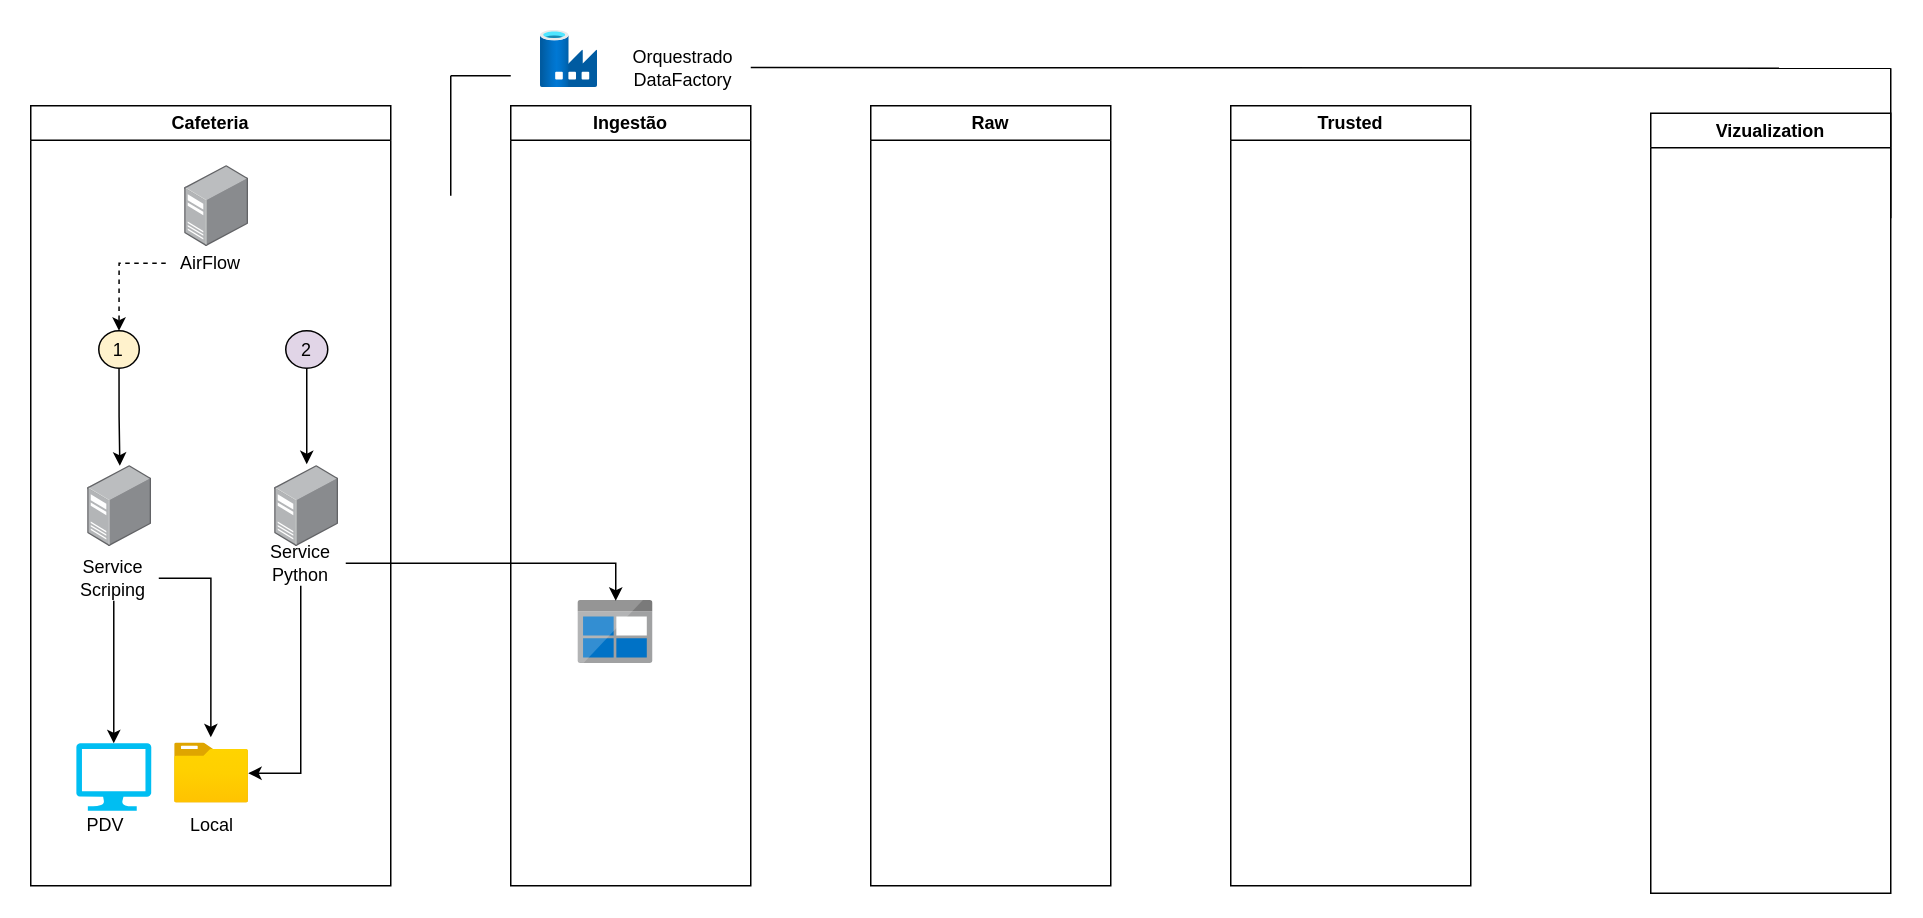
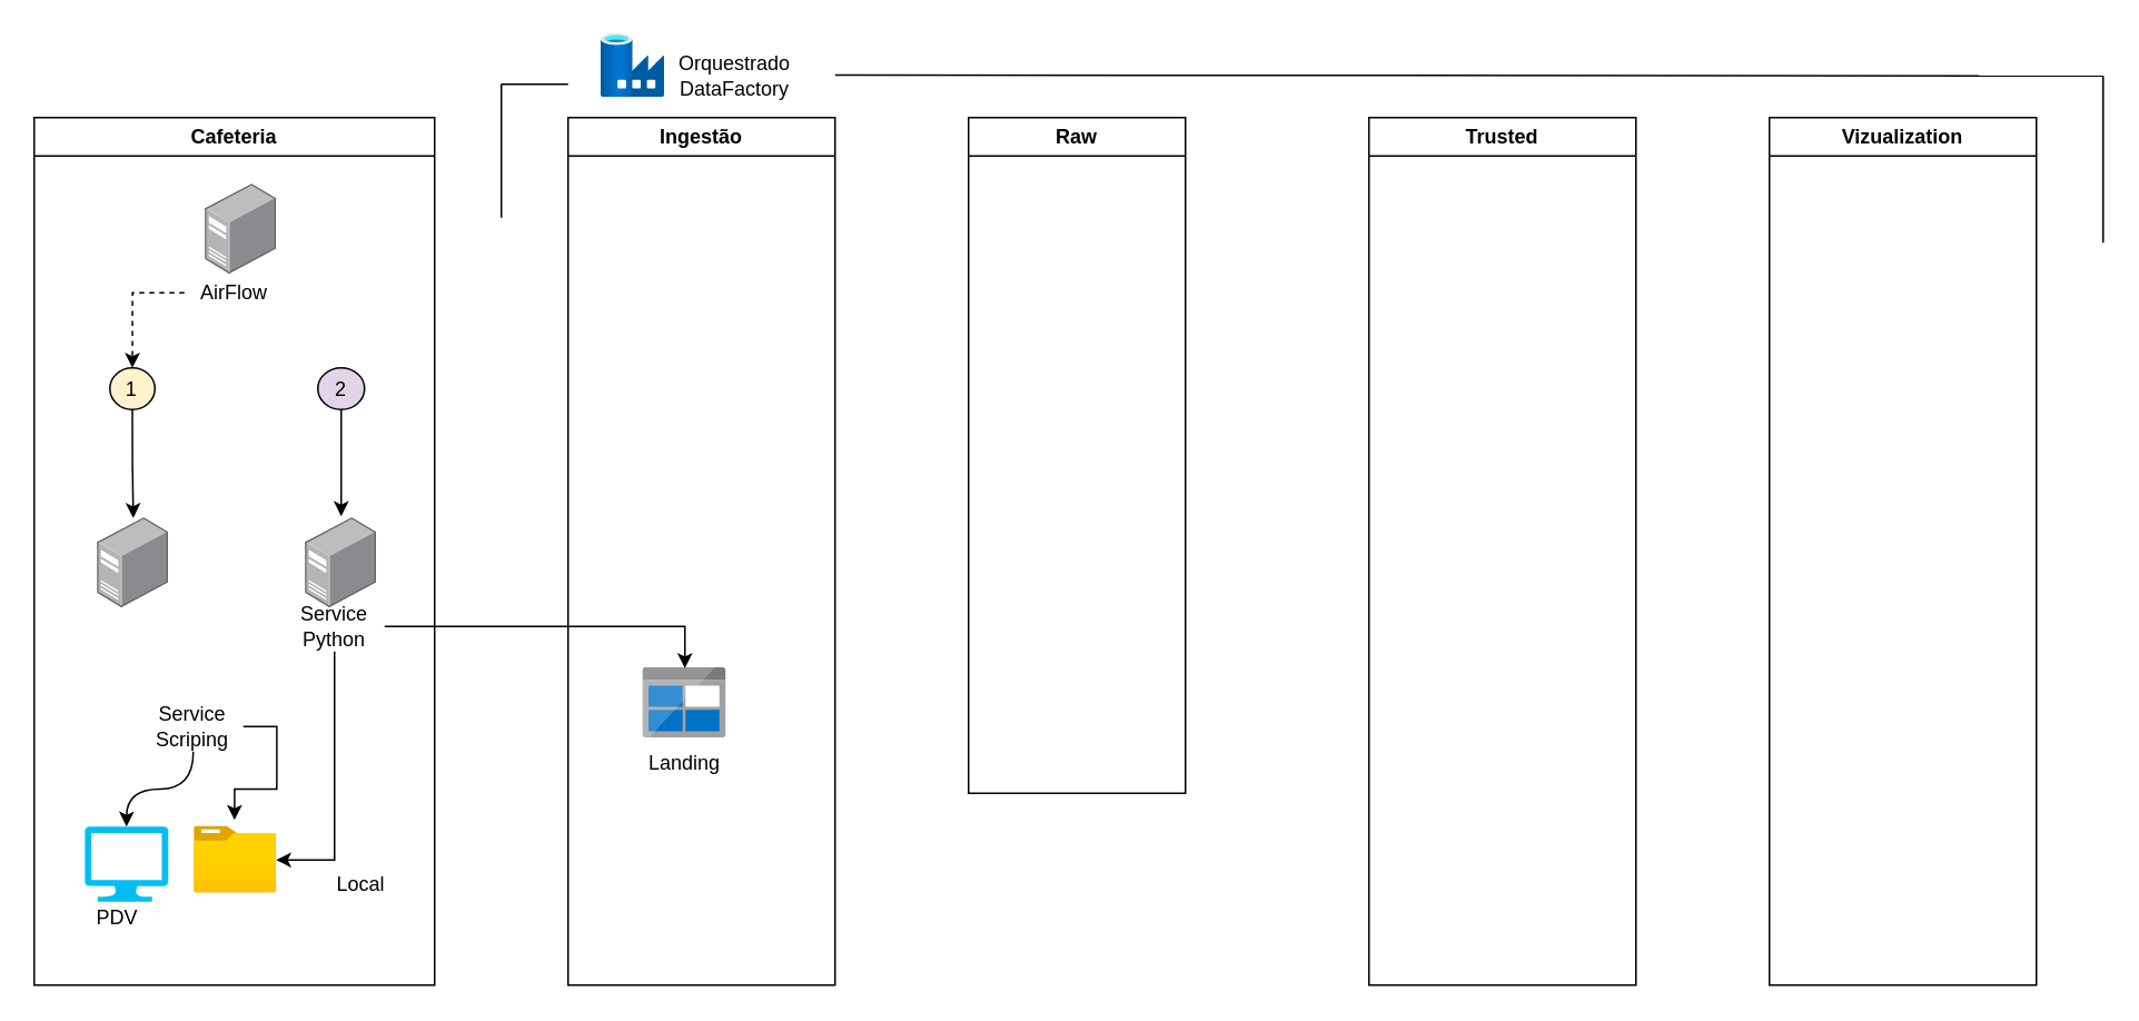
- <mxCell id="32" value="Orquestrado DataFactory" style="text;html=1;align=center;verticalAlign=middle;whiteSpace=wrap;rounded=0;" vertex="1" parent="1"><mxGeometry x="425" y="30" width="60" height="30" as="geometry" /></mxCell>
+ <mxCell id="32" value="Orquestrado DataFactory" style="text;html=1;align=center;verticalAlign=middle;whiteSpace=wrap;rounded=0;" vertex="1" parent="1"><mxGeometry x="410" y="30" width="60" height="30" as="geometry" /></mxCell>
- <mxCell id="24" value="Raw" style="swimlane;whiteSpace=wrap;html=1;" vertex="1" parent="1"><mxGeometry x="580" y="70" width="160" height="520" as="geometry" /></mxCell>
+ <mxCell id="24" value="Raw" style="swimlane;whiteSpace=wrap;html=1;" vertex="1" parent="1"><mxGeometry x="580" y="70" width="130" height="405" as="geometry" /></mxCell>
- <mxCell id="26" value="Vizualization" style="swimlane;whiteSpace=wrap;html=1;" vertex="1" parent="1"><mxGeometry x="1100" y="75" width="160" height="520" as="geometry" /></mxCell>
+ <mxCell id="26" value="Vizualization" style="swimlane;whiteSpace=wrap;html=1;" vertex="1" parent="1"><mxGeometry x="1060" y="70" width="160" height="520" as="geometry" /></mxCell>
- <mxCell id="3" value="Service&lt;br&gt;Scriping" style="text;html=1;align=center;verticalAlign=middle;whiteSpace=wrap;rounded=0;" vertex="1" parent="2"><mxGeometry x="25.35" y="300" width="60" height="30" as="geometry" /></mxCell>
+ <mxCell id="3" value="Service&lt;br&gt;Scriping" style="text;html=1;align=center;verticalAlign=middle;whiteSpace=wrap;rounded=0;" vertex="1" parent="2"><mxGeometry x="65.35" y="350" width="60" height="30" as="geometry" /></mxCell>
+ <mxCell id="23" value="Landing" style="text;html=1;align=center;verticalAlign=middle;whiteSpace=wrap;rounded=0;" vertex="1" parent="21"><mxGeometry x="40" y="372" width="60" height="30" as="geometry" /></mxCell>
- <mxCell id="13" value="Local" style="text;html=1;align=center;verticalAlign=middle;whiteSpace=wrap;rounded=0;" vertex="1" parent="2"><mxGeometry x="90.71" y="465" width="60" height="30" as="geometry" /></mxCell>
+ <mxCell id="13" value="Local" style="text;html=1;align=center;verticalAlign=middle;whiteSpace=wrap;rounded=0;" vertex="1" parent="2"><mxGeometry x="165.71" y="445" width="60" height="30" as="geometry" /></mxCell>
